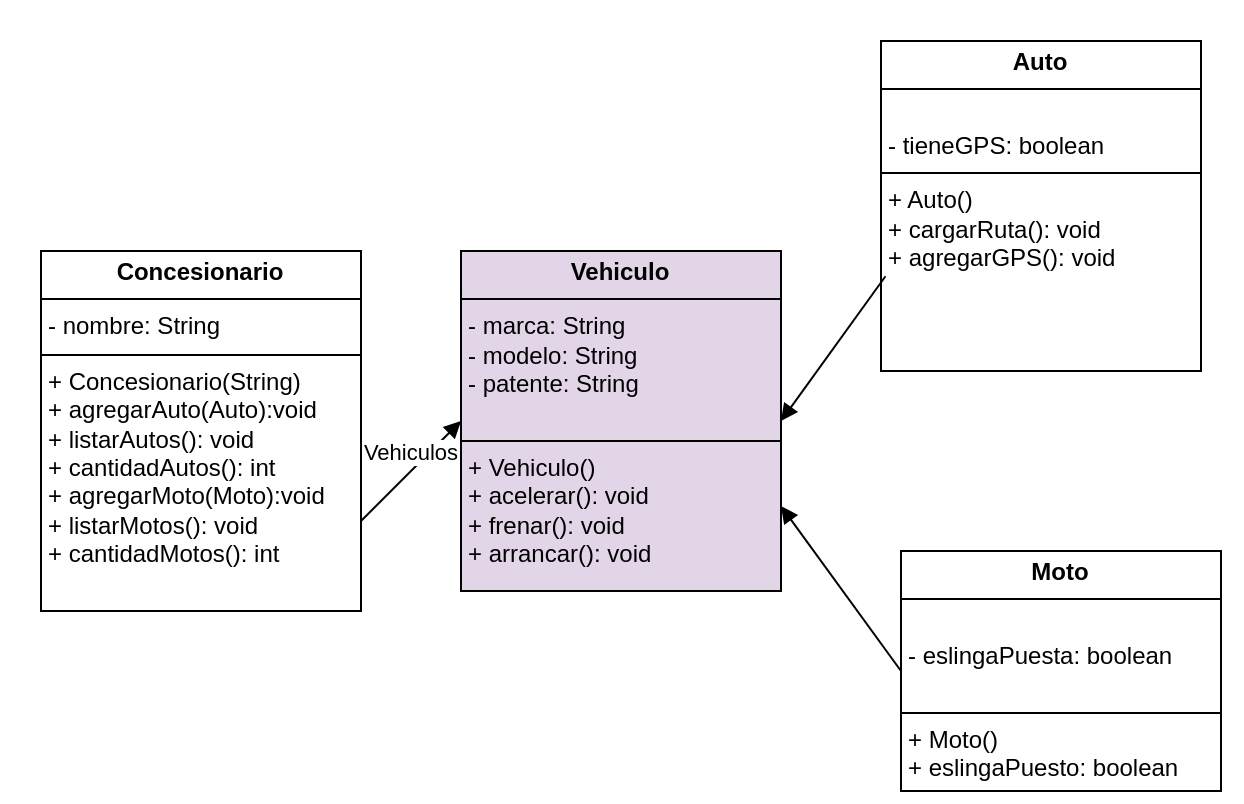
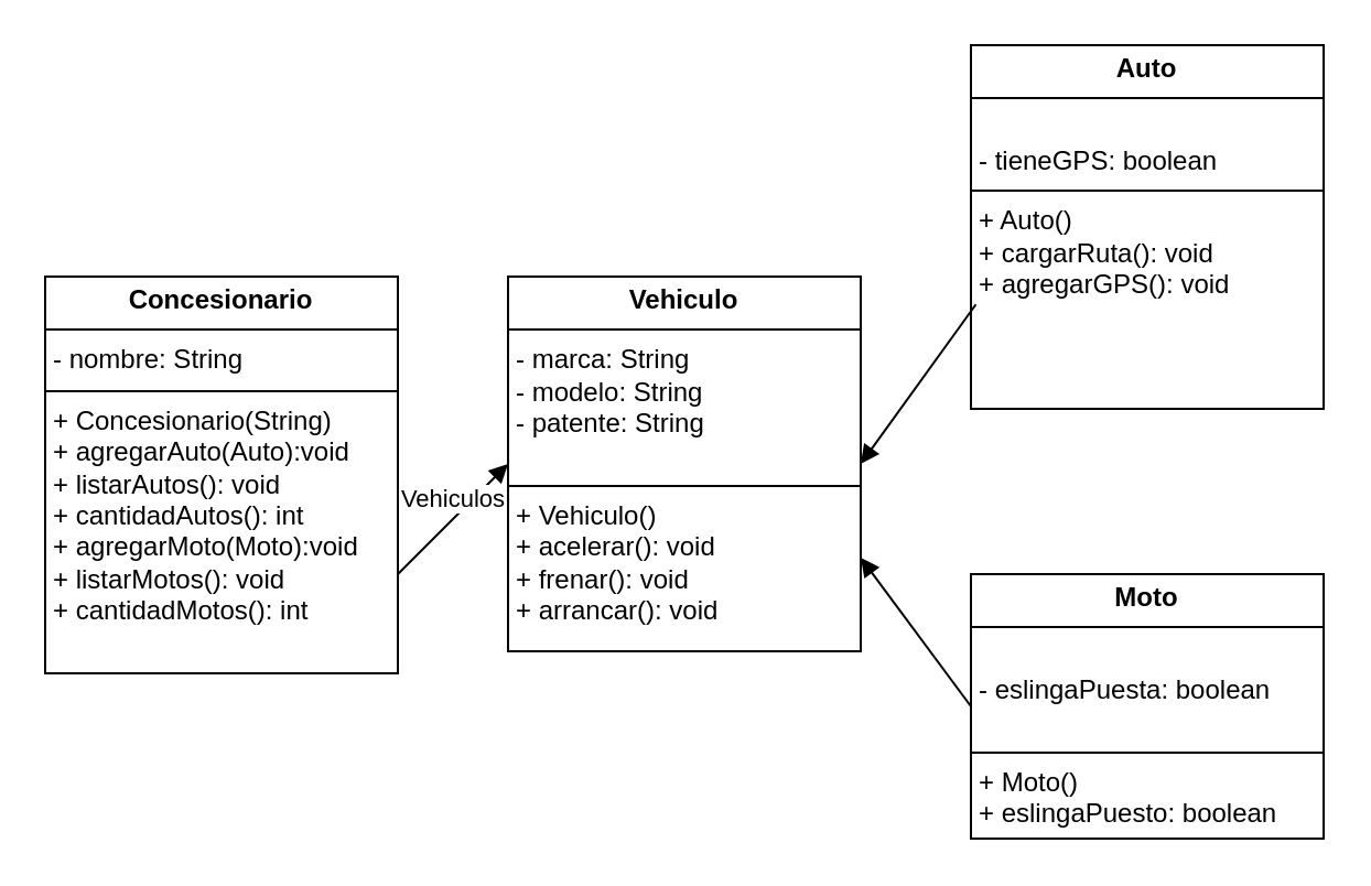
- <mxCell id="7" value="&lt;p style=&quot;margin:0px;margin-top:4px;text-align:center;&quot;&gt;&lt;b&gt;Vehiculo&lt;/b&gt;&lt;/p&gt;&lt;hr size=&quot;1&quot; style=&quot;border-style:solid;&quot;&gt;&lt;p style=&quot;margin:0px;margin-left:4px;&quot;&gt;- marca: String&lt;/p&gt;&lt;p style=&quot;margin:0px;margin-left:4px;&quot;&gt;- modelo: String&lt;/p&gt;&lt;p style=&quot;margin:0px;margin-left:4px;&quot;&gt;- patente: String&lt;br&gt;&lt;/p&gt;&lt;p style=&quot;margin:0px;margin-left:4px;&quot;&gt;&lt;br&gt;&lt;/p&gt;&lt;hr size=&quot;1&quot; style=&quot;border-style:solid;&quot;&gt;&lt;p style=&quot;margin:0px;margin-left:4px;&quot;&gt;+ Vehiculo()&lt;/p&gt;&lt;p style=&quot;margin:0px;margin-left:4px;&quot;&gt;+ acelerar(): void&lt;br&gt;&lt;/p&gt;&lt;p style=&quot;margin:0px;margin-left:4px;&quot;&gt;+ frenar(): void&lt;br&gt;&lt;/p&gt;&lt;p style=&quot;margin:0px;margin-left:4px;&quot;&gt;+ arrancar(): void&lt;br&gt;&lt;/p&gt;&lt;p style=&quot;margin:0px;margin-left:4px;&quot;&gt;&lt;br&gt;&lt;/p&gt;&lt;p style=&quot;margin:0px;margin-left:4px;&quot;&gt;&lt;br&gt;&lt;/p&gt;" style="verticalAlign=top;align=left;overflow=fill;html=1;whiteSpace=wrap;fillColor=#e1d5e7;" vertex="1" parent="1"><mxGeometry x="230" y="125" width="160" height="170" as="geometry" /></mxCell>
+ <mxCell id="7" value="&lt;p style=&quot;margin:0px;margin-top:4px;text-align:center;&quot;&gt;&lt;b&gt;Vehiculo&lt;/b&gt;&lt;/p&gt;&lt;hr size=&quot;1&quot; style=&quot;border-style:solid;&quot;&gt;&lt;p style=&quot;margin:0px;margin-left:4px;&quot;&gt;- marca: String&lt;/p&gt;&lt;p style=&quot;margin:0px;margin-left:4px;&quot;&gt;- modelo: String&lt;/p&gt;&lt;p style=&quot;margin:0px;margin-left:4px;&quot;&gt;- patente: String&lt;br&gt;&lt;/p&gt;&lt;p style=&quot;margin:0px;margin-left:4px;&quot;&gt;&lt;br&gt;&lt;/p&gt;&lt;hr size=&quot;1&quot; style=&quot;border-style:solid;&quot;&gt;&lt;p style=&quot;margin:0px;margin-left:4px;&quot;&gt;+ Vehiculo()&lt;/p&gt;&lt;p style=&quot;margin:0px;margin-left:4px;&quot;&gt;+ acelerar(): void&lt;br&gt;&lt;/p&gt;&lt;p style=&quot;margin:0px;margin-left:4px;&quot;&gt;+ frenar(): void&lt;br&gt;&lt;/p&gt;&lt;p style=&quot;margin:0px;margin-left:4px;&quot;&gt;+ arrancar(): void&lt;br&gt;&lt;/p&gt;&lt;p style=&quot;margin:0px;margin-left:4px;&quot;&gt;&lt;br&gt;&lt;/p&gt;&lt;p style=&quot;margin:0px;margin-left:4px;&quot;&gt;&lt;br&gt;&lt;/p&gt;" style="verticalAlign=top;align=left;overflow=fill;html=1;whiteSpace=wrap;" vertex="1" parent="1"><mxGeometry x="230" y="125" width="160" height="170" as="geometry" /></mxCell>
- <mxCell id="5" value="&lt;p style=&quot;margin:0px;margin-top:4px;text-align:center;&quot;&gt;&lt;b&gt;Moto&lt;/b&gt;&lt;/p&gt;&lt;hr size=&quot;1&quot; style=&quot;border-style:solid;&quot;&gt;&lt;p style=&quot;margin:0px;margin-left:4px;&quot;&gt;&lt;br&gt;&lt;/p&gt;&lt;p style=&quot;margin:0px;margin-left:4px;&quot;&gt;- eslingaPuesta: boolean&lt;/p&gt;&lt;p style=&quot;margin:0px;margin-left:4px;&quot;&gt;&lt;br&gt;&lt;/p&gt;&lt;hr size=&quot;1&quot; style=&quot;border-style:solid;&quot;&gt;&lt;p style=&quot;margin:0px;margin-left:4px;&quot;&gt;+ Moto()&lt;/p&gt;&lt;p style=&quot;margin:0px;margin-left:4px;&quot;&gt;+ eslingaPuesto: boolean&lt;/p&gt;" style="verticalAlign=top;align=left;overflow=fill;html=1;whiteSpace=wrap;" vertex="1" parent="1"><mxGeometry x="450" y="275" width="160" height="120" as="geometry" /></mxCell>
+ <mxCell id="5" value="&lt;p style=&quot;margin:0px;margin-top:4px;text-align:center;&quot;&gt;&lt;b&gt;Moto&lt;/b&gt;&lt;/p&gt;&lt;hr size=&quot;1&quot; style=&quot;border-style:solid;&quot;&gt;&lt;p style=&quot;margin:0px;margin-left:4px;&quot;&gt;&lt;br&gt;&lt;/p&gt;&lt;p style=&quot;margin:0px;margin-left:4px;&quot;&gt;- eslingaPuesta: boolean&lt;/p&gt;&lt;p style=&quot;margin:0px;margin-left:4px;&quot;&gt;&lt;br&gt;&lt;/p&gt;&lt;hr size=&quot;1&quot; style=&quot;border-style:solid;&quot;&gt;&lt;p style=&quot;margin:0px;margin-left:4px;&quot;&gt;+ Moto()&lt;/p&gt;&lt;p style=&quot;margin:0px;margin-left:4px;&quot;&gt;+ eslingaPuesto: boolean&lt;/p&gt;" style="verticalAlign=top;align=left;overflow=fill;html=1;whiteSpace=wrap;" vertex="1" parent="1"><mxGeometry x="440" y="260" width="160" height="120" as="geometry" /></mxCell>
